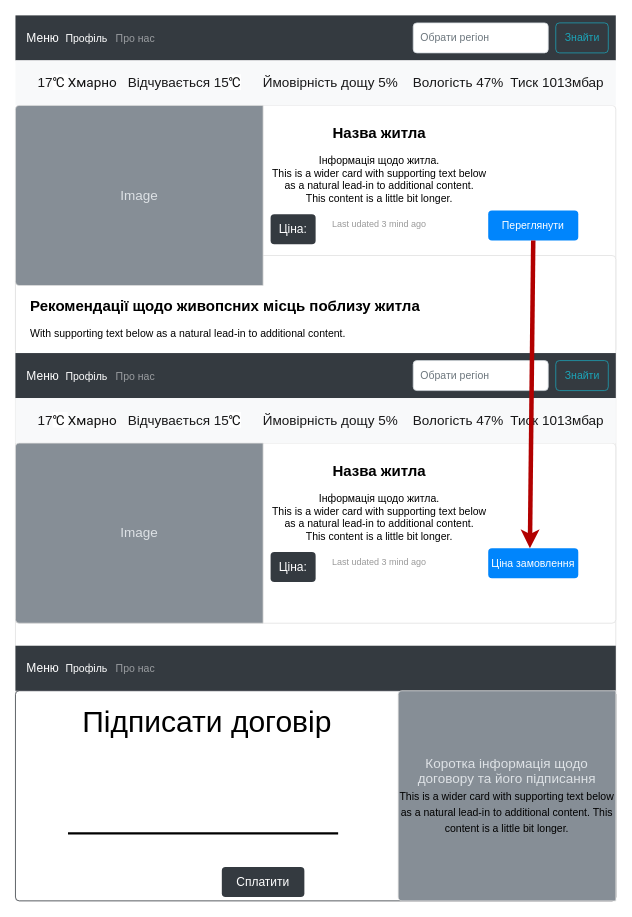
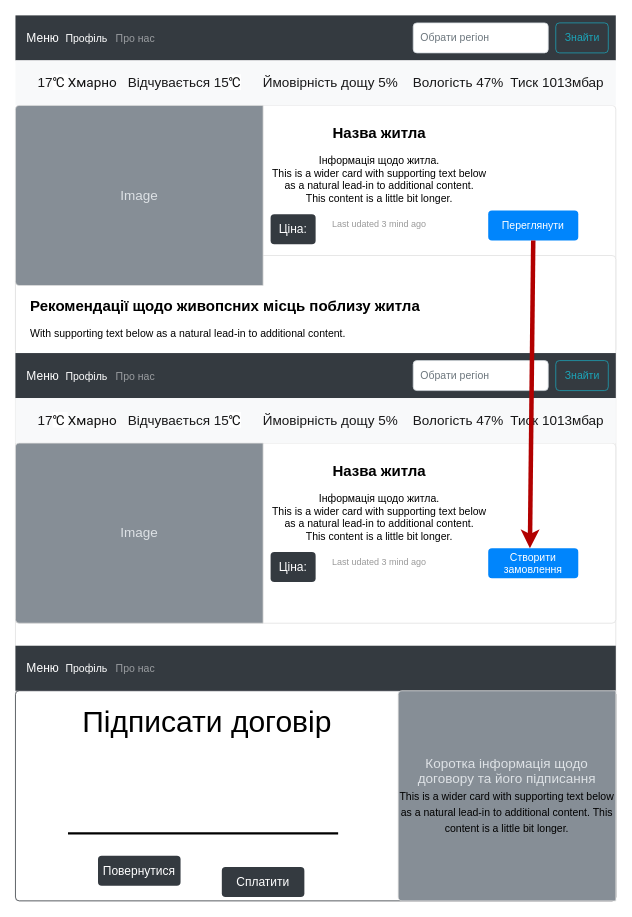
- <mxCell id="30" value="Ціна замовлення" style="html=1;shadow=0;dashed=0;shape=mxgraph.bootstrap.rrect;rSize=5;perimeter=none;whiteSpace=wrap;fillColor=#0085FC;strokeColor=none;fontColor=#ffffff;resizeWidth=1;fontSize=14;" parent="15" vertex="1"><mxGeometry x="630" y="390" width="120" height="40" as="geometry" /></mxCell>
+ <mxCell id="30" value="Створити замовлення" style="html=1;shadow=0;dashed=0;shape=mxgraph.bootstrap.rrect;rSize=5;perimeter=none;whiteSpace=wrap;fillColor=#0085FC;strokeColor=none;fontColor=#ffffff;resizeWidth=1;fontSize=14;" parent="15" vertex="1"><mxGeometry x="630" y="390" width="120" height="40" as="geometry" /></mxCell>
+ <mxCell id="39" value="Повернутися" style="html=1;shadow=0;dashed=0;shape=mxgraph.bootstrap.rrect;rSize=5;strokeColor=none;strokeWidth=1;fillColor=#343A40;fontColor=#ffffff;whiteSpace=wrap;align=center;verticalAlign=middle;spacingLeft=0;fontStyle=0;fontSize=16;spacing=5;" parent="15" vertex="1"><mxGeometry x="110" y="800" width="110" height="40" as="geometry" /></mxCell>
